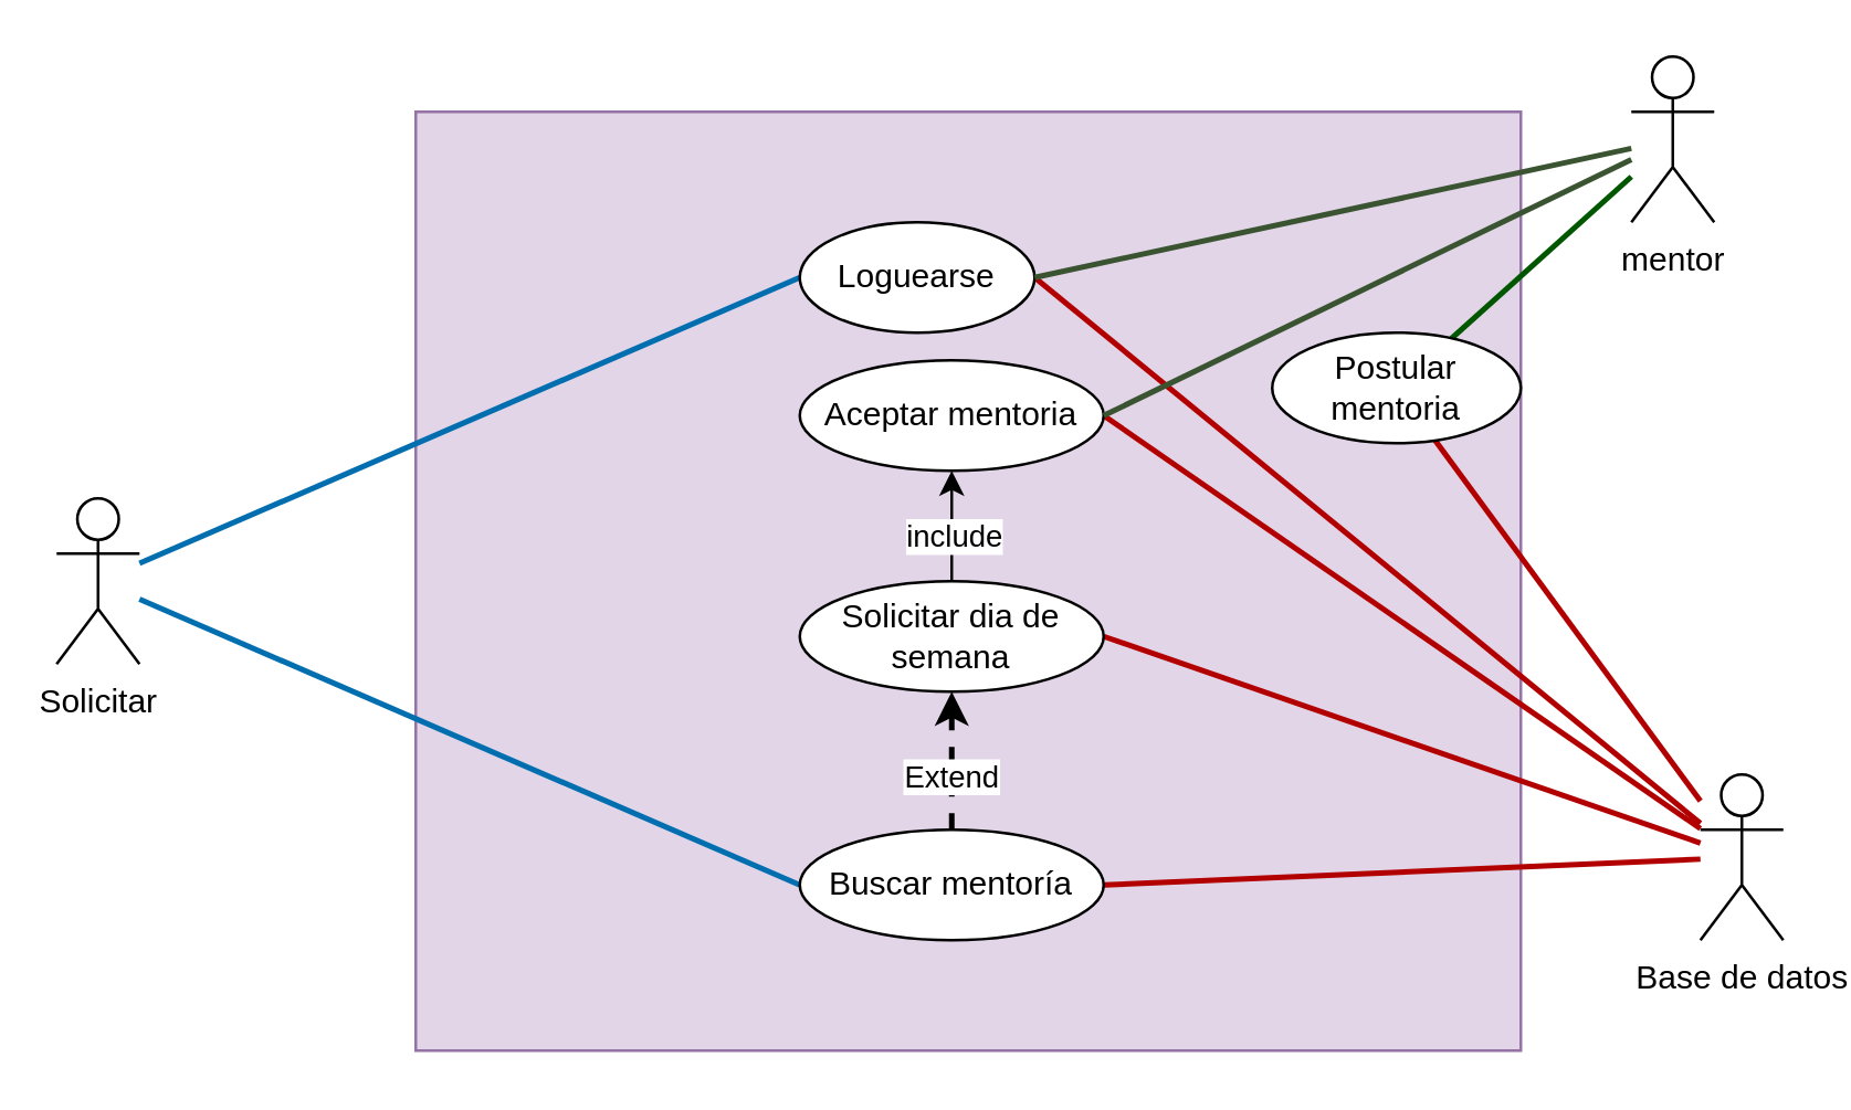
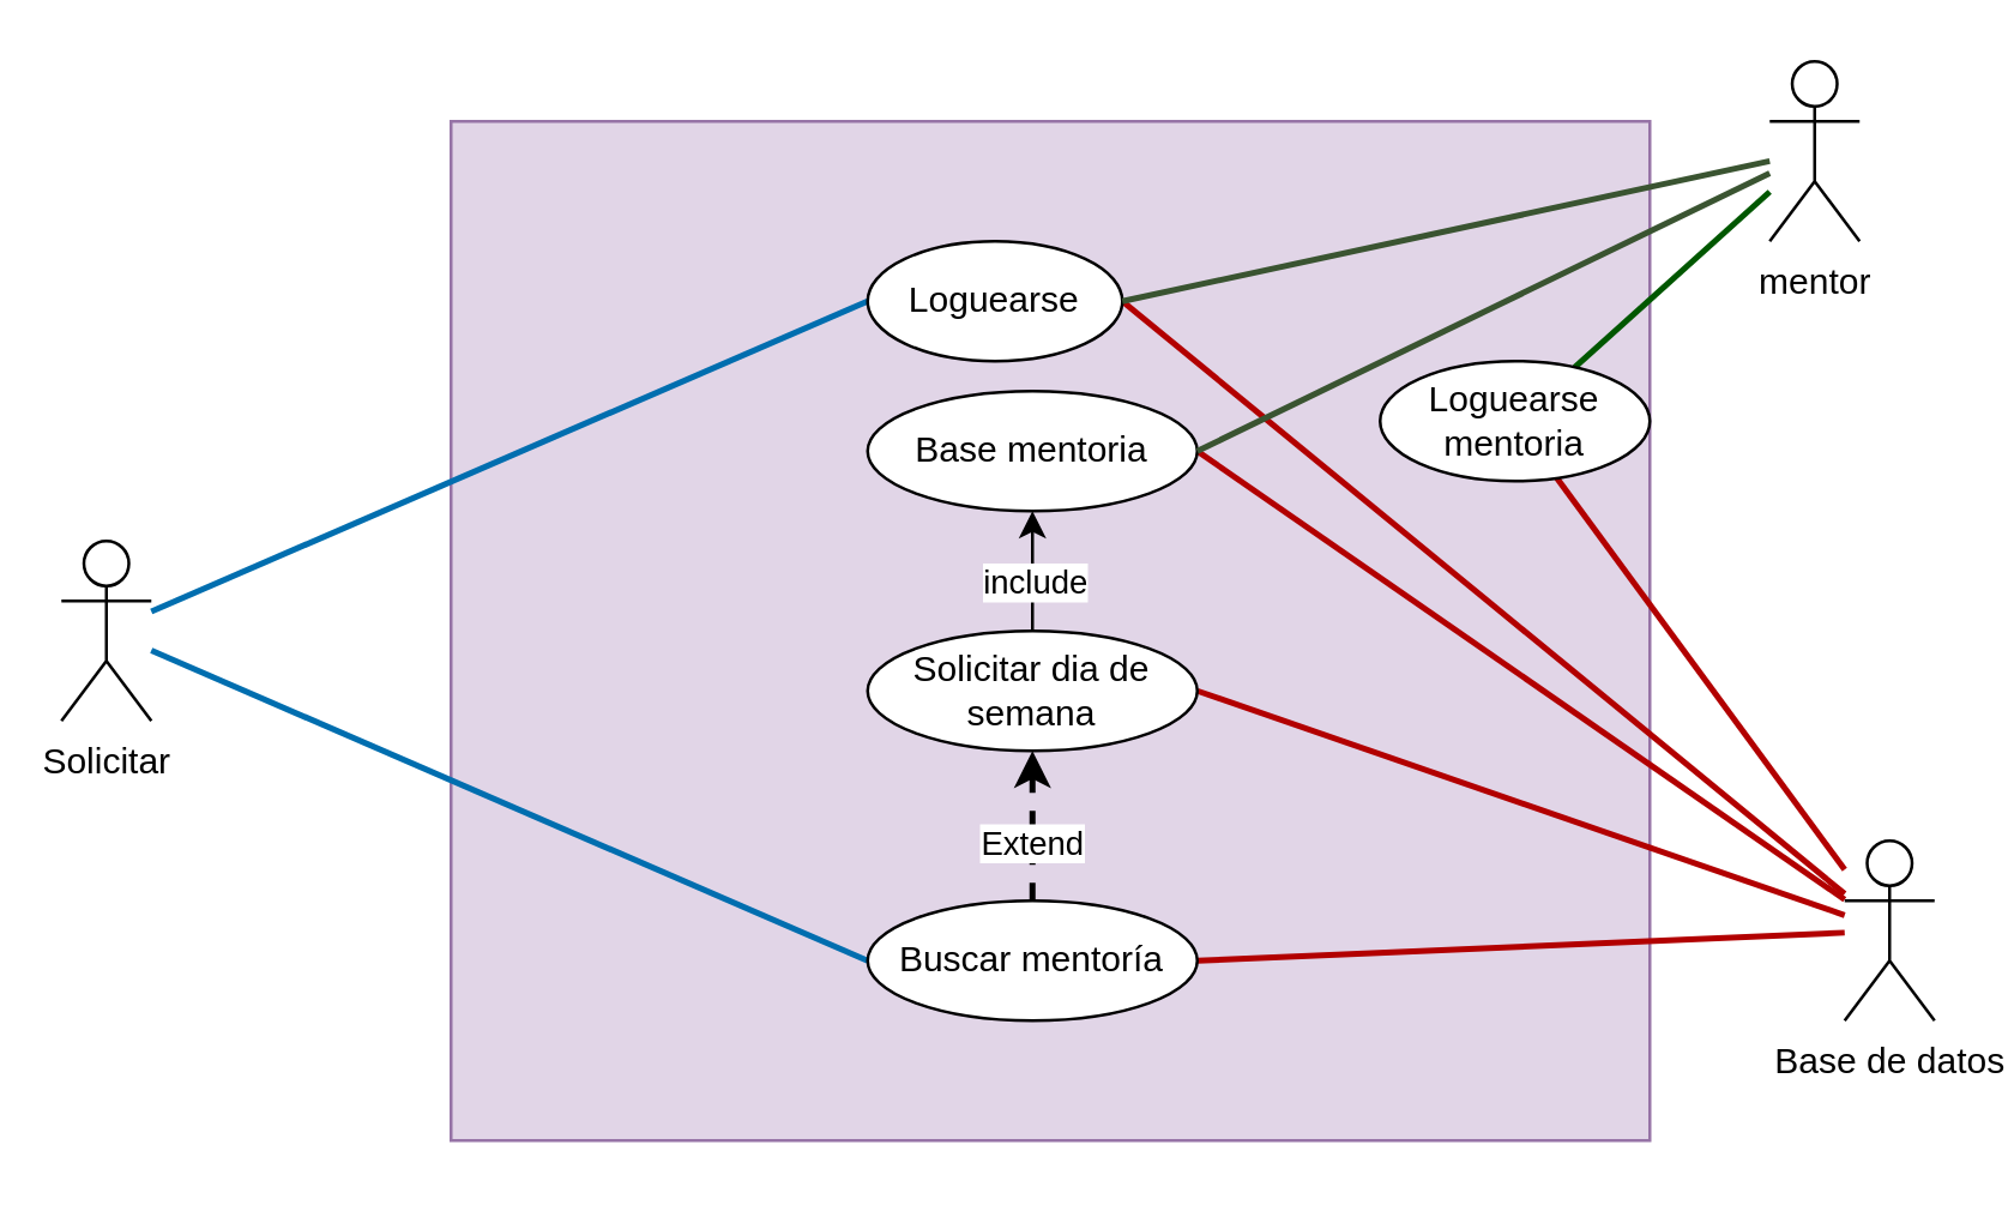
- <mxCell id="24" value="Postular mentoria" style="ellipse;whiteSpace=wrap;html=1;" vertex="1" parent="1"><mxGeometry x="460" y="120" width="90" height="40" as="geometry" /></mxCell>
+ <mxCell id="24" value="Loguearse mentoria" style="ellipse;whiteSpace=wrap;html=1;" vertex="1" parent="1"><mxGeometry x="460" y="120" width="90" height="40" as="geometry" /></mxCell>
- <mxCell id="19" value="Aceptar mentoria" style="ellipse;whiteSpace=wrap;html=1;" vertex="1" parent="1"><mxGeometry x="289" y="130" width="110" height="40" as="geometry" /></mxCell>
+ <mxCell id="19" value="Base mentoria" style="ellipse;whiteSpace=wrap;html=1;" vertex="1" parent="1"><mxGeometry x="289" y="130" width="110" height="40" as="geometry" /></mxCell>
